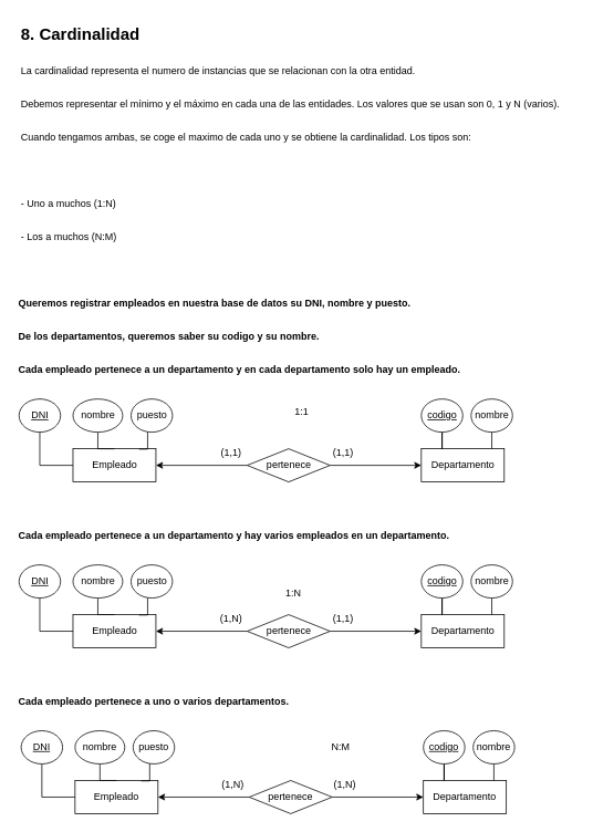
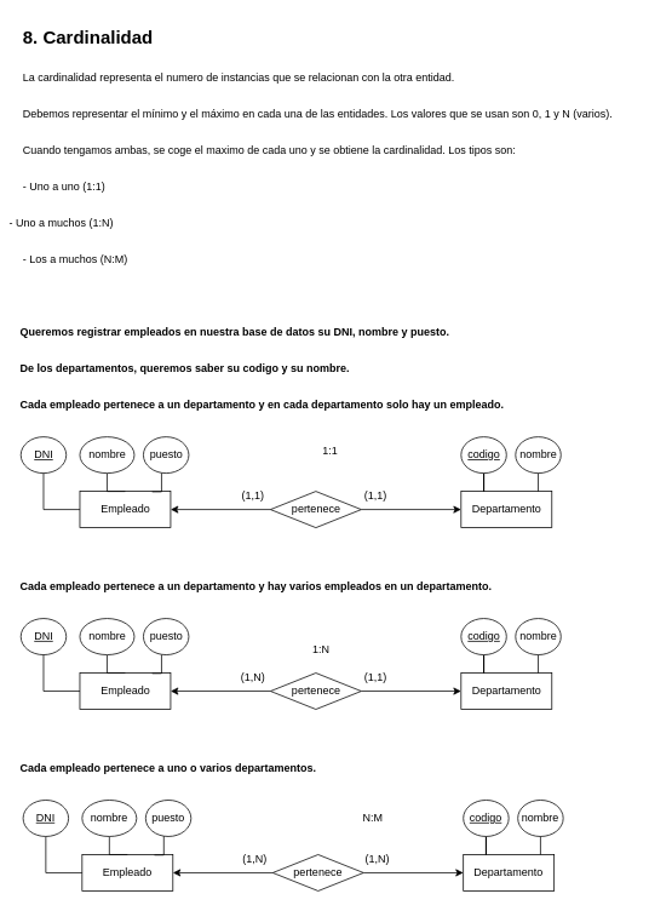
+ <mxCell id="22" value="- Uno a uno (1:1)" style="text;html=1;align=left;verticalAlign=middle;resizable=0;points=[];autosize=1;strokeColor=none;fillColor=none;" parent="1" vertex="1"><mxGeometry x="22.5" y="190" width="110" height="30" as="geometry" /></mxCell>
- <mxCell id="23" value="- Uno a muchos (1:N)" style="text;html=1;align=left;verticalAlign=middle;resizable=0;points=[];autosize=1;strokeColor=none;fillColor=none;" parent="1" vertex="1"><mxGeometry x="22.5" y="230" width="140" height="30" as="geometry" /></mxCell>
+ <mxCell id="23" value="- Uno a muchos (1:N)" style="text;html=1;align=left;verticalAlign=middle;resizable=0;points=[];autosize=1;strokeColor=none;fillColor=none;" parent="1" vertex="1"><mxGeometry x="7.5" y="230" width="140" height="30" as="geometry" /></mxCell>
